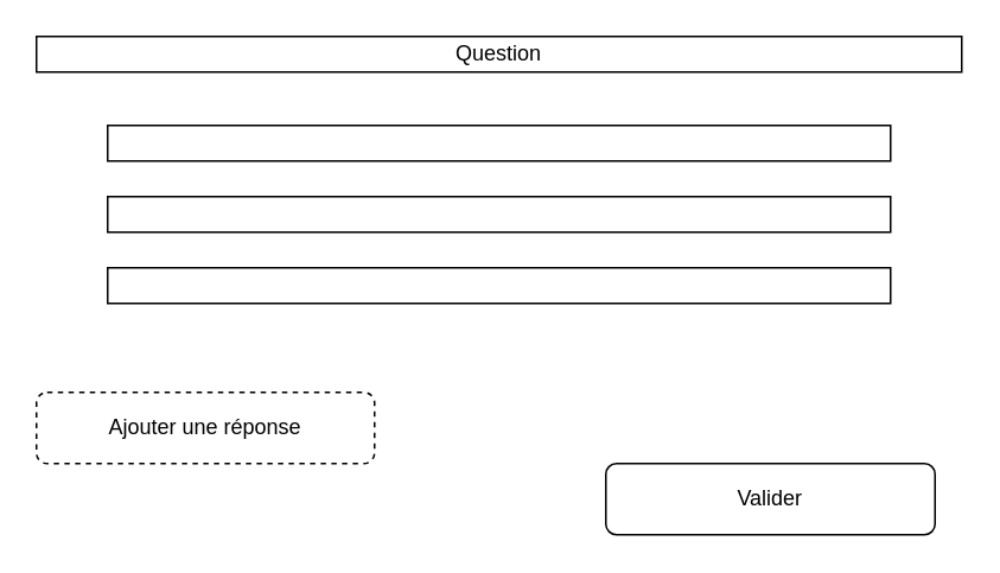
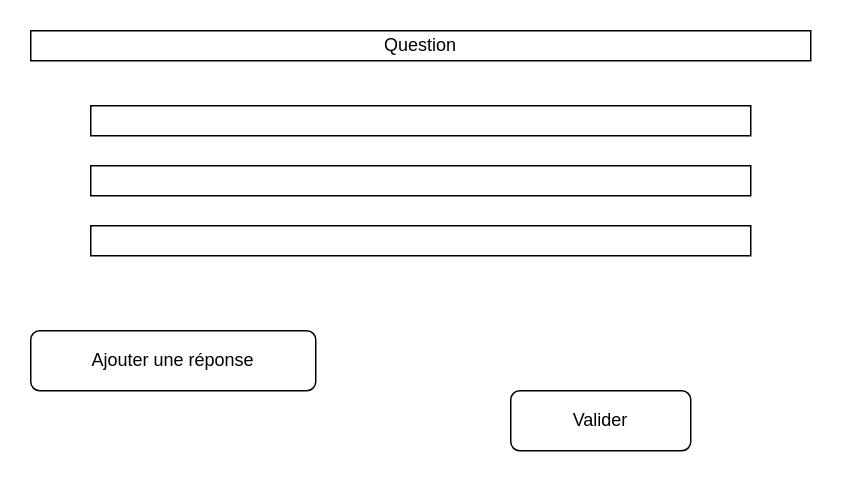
- <mxCell id="6" value="Ajouter une réponse" style="rounded=1;whiteSpace=wrap;html=1;dashed=1;" vertex="1" parent="1"><mxGeometry x="20" y="220" width="190" height="40" as="geometry" /></mxCell>
+ <mxCell id="6" value="Ajouter une réponse" style="rounded=1;whiteSpace=wrap;html=1;" vertex="1" parent="1"><mxGeometry x="20" y="220" width="190" height="40" as="geometry" /></mxCell>
- <mxCell id="7" value="Valider" style="rounded=1;whiteSpace=wrap;html=1;" vertex="1" parent="1"><mxGeometry x="340" y="260" width="185" height="40" as="geometry" /></mxCell>
+ <mxCell id="7" value="Valider" style="rounded=1;whiteSpace=wrap;html=1;" vertex="1" parent="1"><mxGeometry x="340" y="260" width="120" height="40" as="geometry" /></mxCell>
